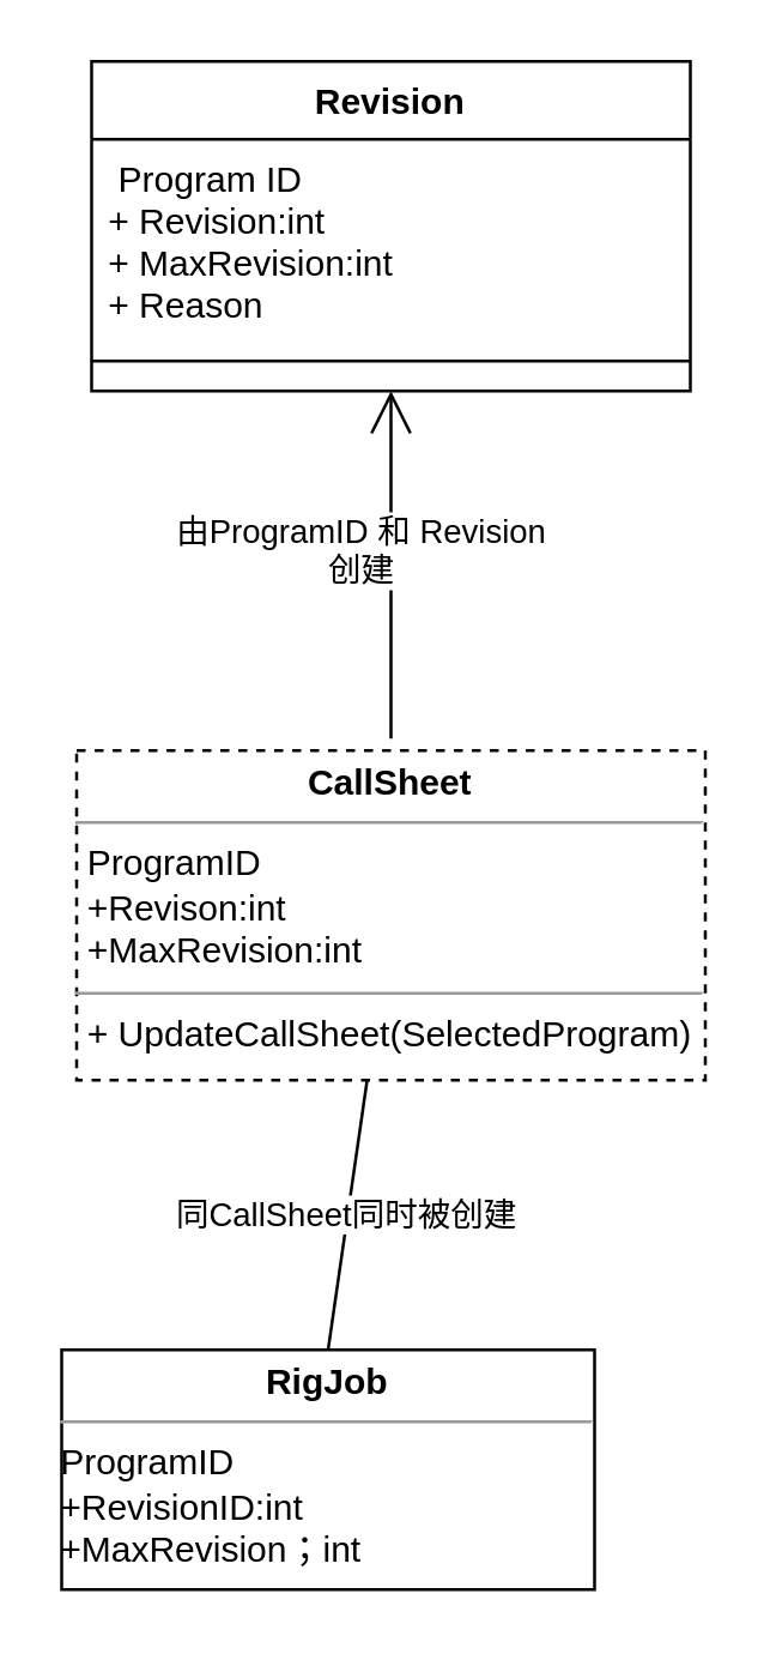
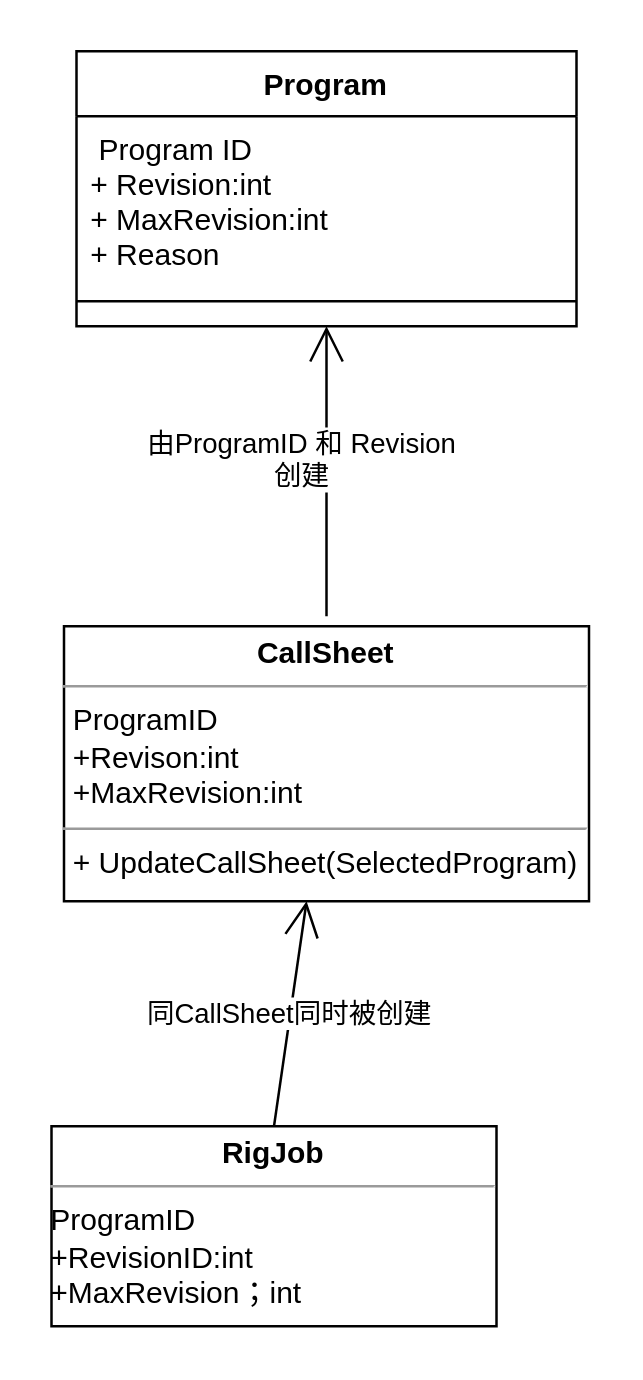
- <mxCell id="2" value="Revision" style="swimlane;fontStyle=1;align=center;verticalAlign=top;childLayout=stackLayout;horizontal=1;startSize=26;horizontalStack=0;resizeParent=1;resizeParentMax=0;resizeLast=0;collapsible=1;marginBottom=0;gradientColor=none;" parent="1" vertex="1"><mxGeometry x="30" y="20" width="200" height="110" as="geometry"><mxRectangle x="80" y="290" width="80" height="26" as="alternateBounds" /></mxGeometry></mxCell>
+ <mxCell id="2" value="Program" style="swimlane;fontStyle=1;align=center;verticalAlign=top;childLayout=stackLayout;horizontal=1;startSize=26;horizontalStack=0;resizeParent=1;resizeParentMax=0;resizeLast=0;collapsible=1;marginBottom=0;gradientColor=none;" parent="1" vertex="1"><mxGeometry x="30" y="20" width="200" height="110" as="geometry"><mxRectangle x="80" y="290" width="80" height="26" as="alternateBounds" /></mxGeometry></mxCell>
- <mxCell id="5" value="&lt;p style=&quot;margin: 0px ; margin-top: 4px ; text-align: center&quot;&gt;&lt;b&gt;CallSheet&lt;/b&gt;&lt;/p&gt;&lt;hr size=&quot;1&quot;&gt;&lt;p style=&quot;margin: 0px ; margin-left: 4px&quot;&gt;ProgramID&lt;/p&gt;&lt;p style=&quot;margin: 0px ; margin-left: 4px&quot;&gt;+Revison:int&lt;/p&gt;&lt;p style=&quot;margin: 0px ; margin-left: 4px&quot;&gt;+MaxRevision:int&lt;/p&gt;&lt;hr size=&quot;1&quot;&gt;&lt;p style=&quot;margin: 0px ; margin-left: 4px&quot;&gt;+ UpdateCallSheet(SelectedProgram)&lt;/p&gt;" style="verticalAlign=top;align=left;overflow=fill;fontSize=12;fontFamily=Helvetica;html=1;gradientColor=none;dashed=1;" parent="1" vertex="1"><mxGeometry x="25" y="250" width="210" height="110" as="geometry" /></mxCell>
+ <mxCell id="5" value="&lt;p style=&quot;margin: 0px ; margin-top: 4px ; text-align: center&quot;&gt;&lt;b&gt;CallSheet&lt;/b&gt;&lt;/p&gt;&lt;hr size=&quot;1&quot;&gt;&lt;p style=&quot;margin: 0px ; margin-left: 4px&quot;&gt;ProgramID&lt;/p&gt;&lt;p style=&quot;margin: 0px ; margin-left: 4px&quot;&gt;+Revison:int&lt;/p&gt;&lt;p style=&quot;margin: 0px ; margin-left: 4px&quot;&gt;+MaxRevision:int&lt;/p&gt;&lt;hr size=&quot;1&quot;&gt;&lt;p style=&quot;margin: 0px ; margin-left: 4px&quot;&gt;+ UpdateCallSheet(SelectedProgram)&lt;/p&gt;" style="verticalAlign=top;align=left;overflow=fill;fontSize=12;fontFamily=Helvetica;html=1;gradientColor=none;" parent="1" vertex="1"><mxGeometry x="25" y="250" width="210" height="110" as="geometry" /></mxCell>
- <mxCell id="8" value="同CallSheet同时被创建" style="endArrow=none;endSize=12;endFill=0;html=1;exitX=0.5;exitY=0;exitDx=0;exitDy=0;" parent="1" source="7" target="5" edge="1"><mxGeometry width="160" relative="1" as="geometry"><mxPoint x="30" y="540" as="sourcePoint" /><mxPoint x="190" y="540" as="targetPoint" /></mxGeometry></mxCell>
+ <mxCell id="8" value="同CallSheet同时被创建" style="endArrow=open;endSize=12;endFill=0;html=1;exitX=0.5;exitY=0;exitDx=0;exitDy=0;" parent="1" source="7" target="5" edge="1"><mxGeometry width="160" relative="1" as="geometry"><mxPoint x="30" y="540" as="sourcePoint" /><mxPoint x="190" y="540" as="targetPoint" /></mxGeometry></mxCell>
